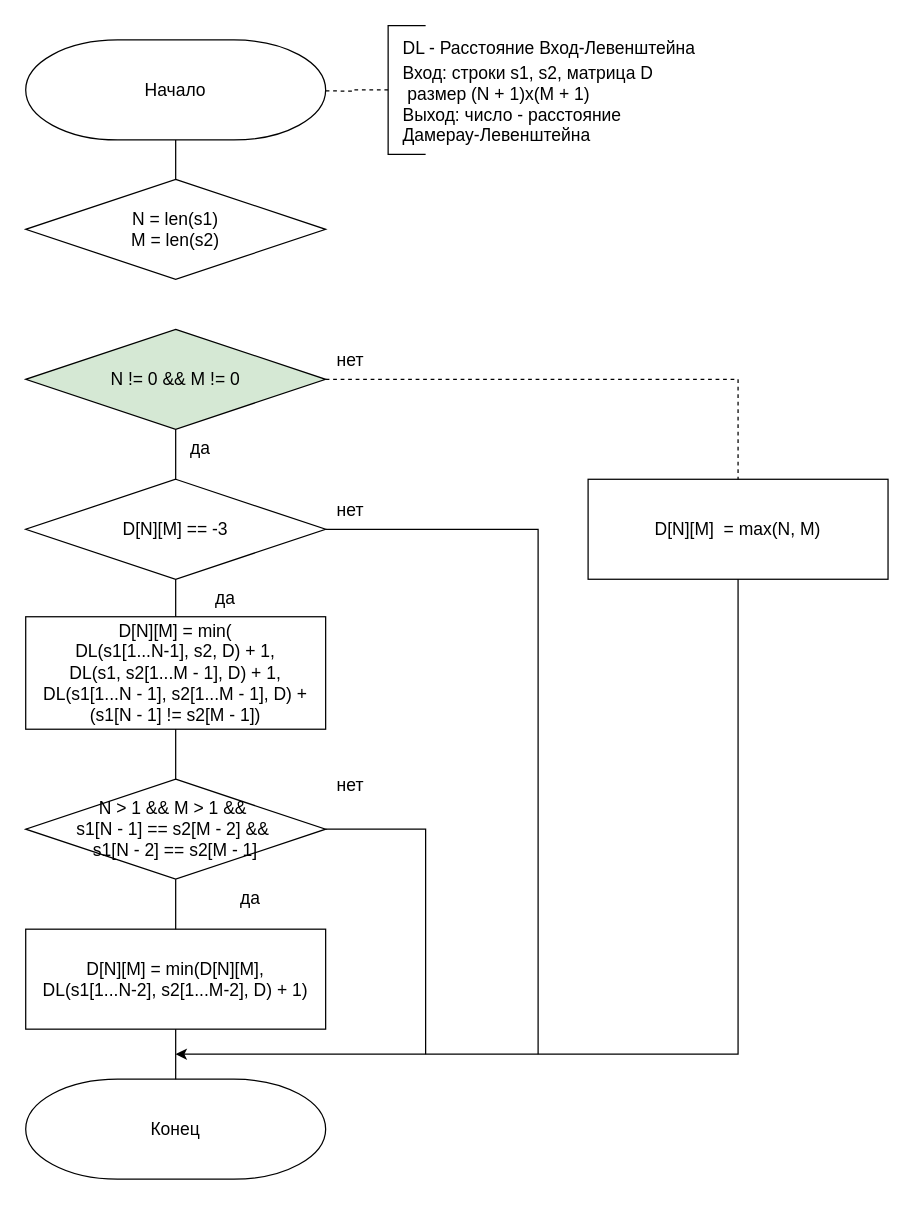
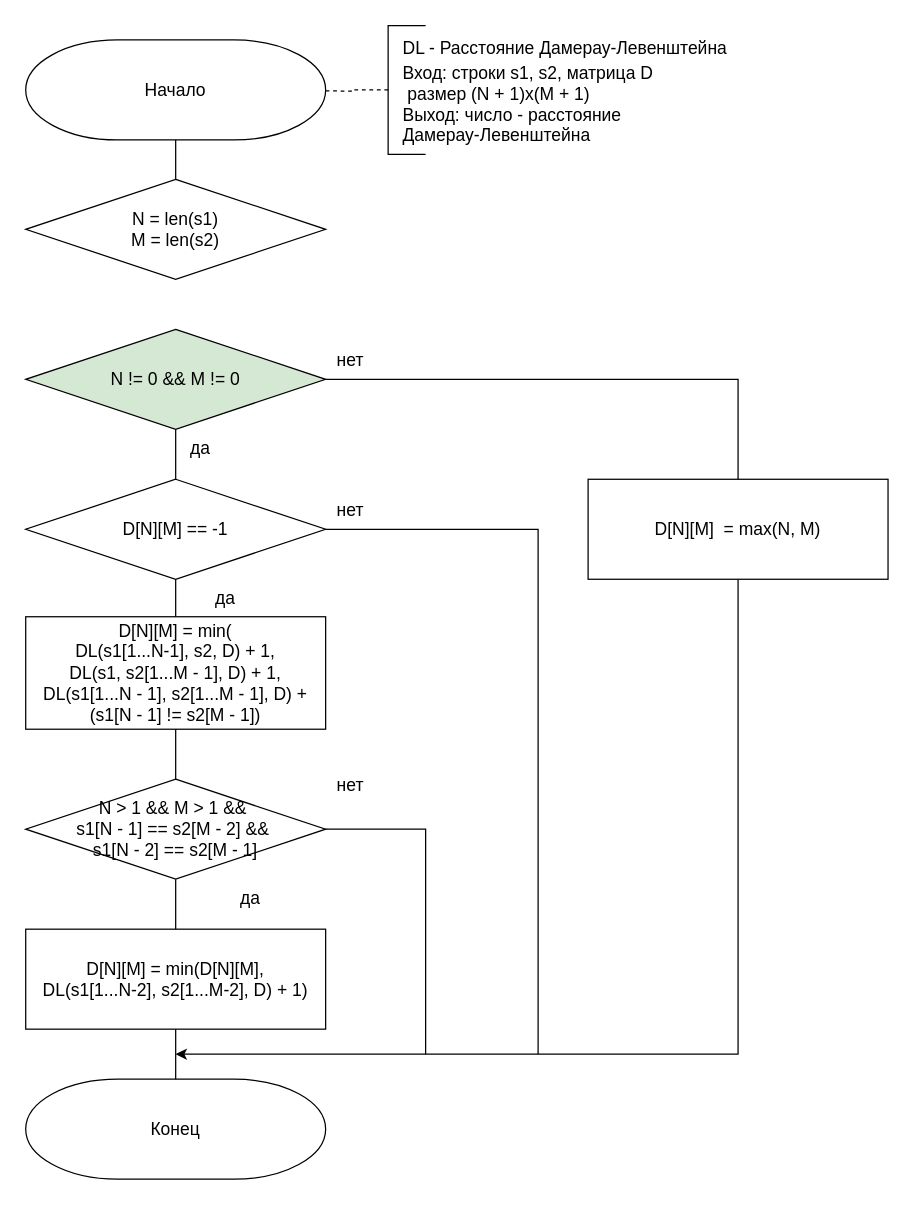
- <mxCell id="4" value="DL - Расстояние Вход-Левенштейна" style="text;html=1;align=left;verticalAlign=middle;resizable=0;points=[];autosize=1;strokeColor=none;fillColor=none;fontSize=14;" parent="1" vertex="1"><mxGeometry x="320" y="22.5" width="280" height="30" as="geometry" /></mxCell>
+ <mxCell id="4" value="DL - Расстояние Дамерау-Левенштейна" style="text;html=1;align=left;verticalAlign=middle;resizable=0;points=[];autosize=1;strokeColor=none;fillColor=none;fontSize=14;" parent="1" vertex="1"><mxGeometry x="320" y="22.5" width="280" height="30" as="geometry" /></mxCell>
- <mxCell id="28" value="" style="endArrow=none;html=1;rounded=0;exitX=1;exitY=0.5;exitDx=0;exitDy=0;entryX=0.5;entryY=0;entryDx=0;entryDy=0;dashed=1;" parent="1" source="15" target="13" edge="1"><mxGeometry width="50" height="50" relative="1" as="geometry"><mxPoint x="360" y="423" as="sourcePoint" /><mxPoint x="410" y="373" as="targetPoint" /><Array as="points"><mxPoint x="590" y="303" /></Array></mxGeometry></mxCell>
+ <mxCell id="28" value="" style="endArrow=none;html=1;rounded=0;exitX=1;exitY=0.5;exitDx=0;exitDy=0;entryX=0.5;entryY=0;entryDx=0;entryDy=0;" parent="1" source="15" target="13" edge="1"><mxGeometry width="50" height="50" relative="1" as="geometry"><mxPoint x="360" y="423" as="sourcePoint" /><mxPoint x="410" y="373" as="targetPoint" /><Array as="points"><mxPoint x="590" y="303" /></Array></mxGeometry></mxCell>
- <mxCell id="14" value="D[N][M] == -3" style="rhombus;whiteSpace=wrap;html=1;fontSize=14;" parent="1" vertex="1"><mxGeometry x="20" y="383" width="240" height="80" as="geometry" /></mxCell>
+ <mxCell id="14" value="D[N][M] == -1" style="rhombus;whiteSpace=wrap;html=1;fontSize=14;" parent="1" vertex="1"><mxGeometry x="20" y="383" width="240" height="80" as="geometry" /></mxCell>
